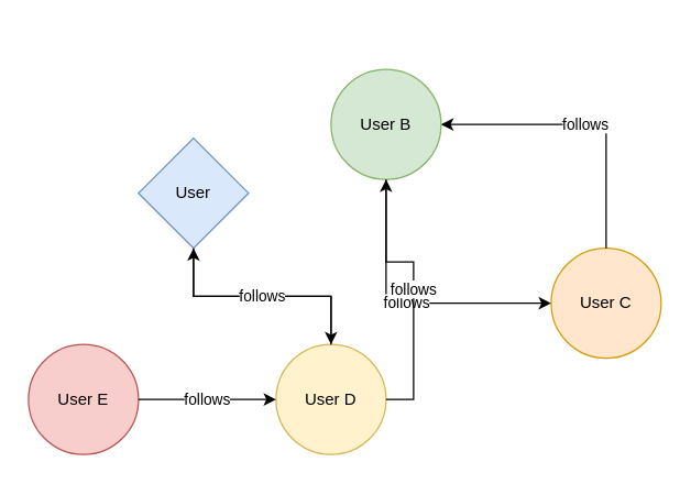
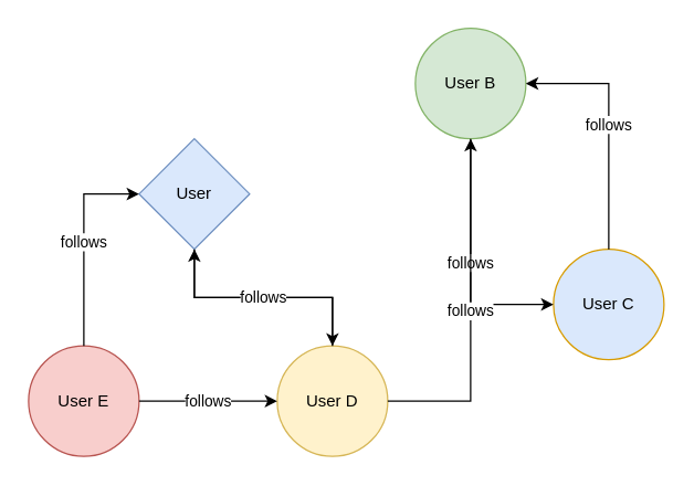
- <mxCell id="3" value="User B" style="ellipse;whiteSpace=wrap;html=1;fillColor=#d5e8d4;strokeColor=#82b366;" vertex="1" parent="1"><mxGeometry x="240" y="50" width="80" height="80" as="geometry" /></mxCell>
+ <mxCell id="3" value="User B" style="ellipse;whiteSpace=wrap;html=1;fillColor=#d5e8d4;strokeColor=#82b366;" vertex="1" parent="1"><mxGeometry x="300" y="20" width="80" height="80" as="geometry" /></mxCell>
+ <mxCell id="11" value="follows" style="edgeStyle=orthogonalEdgeStyle;rounded=0;orthogonalLoop=1;jettySize=auto;html=1;exitX=0.5;exitY=0;exitDx=0;exitDy=0;entryX=0;entryY=0.5;entryDx=0;entryDy=0;" edge="1" parent="1" source="6" target="2"><mxGeometry relative="1" as="geometry" /></mxCell>
- <mxCell id="4" value="User C" style="ellipse;whiteSpace=wrap;html=1;fillColor=#ffe6cc;strokeColor=#d79b00;" vertex="1" parent="1"><mxGeometry x="400" y="180" width="80" height="80" as="geometry" /></mxCell>
+ <mxCell id="4" value="User C" style="ellipse;whiteSpace=wrap;html=1;fillColor=#dae8fc;strokeColor=#d79b00;" vertex="1" parent="1"><mxGeometry x="400" y="180" width="80" height="80" as="geometry" /></mxCell>
